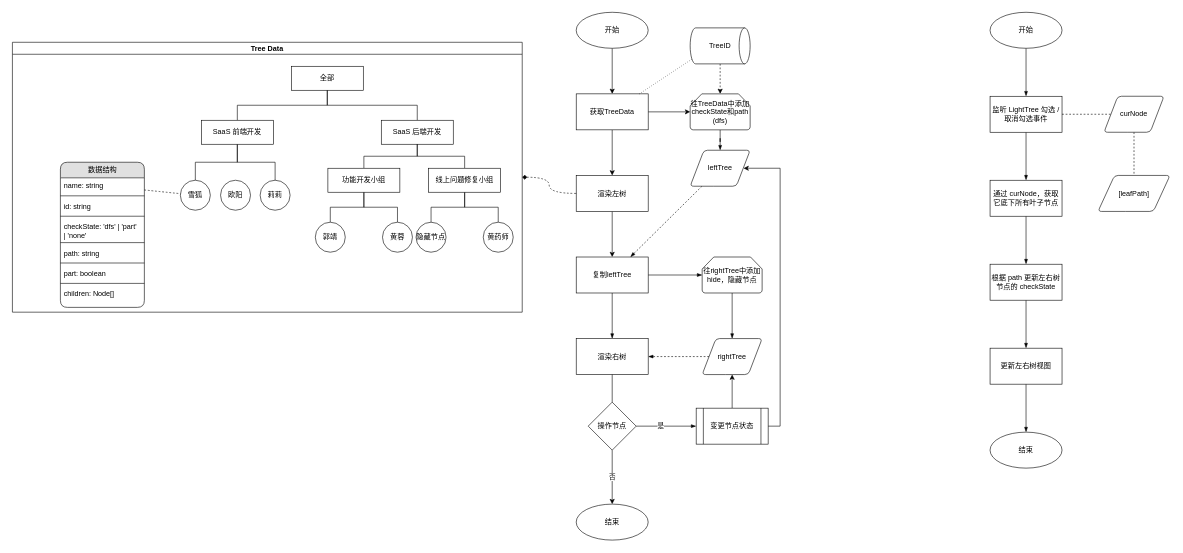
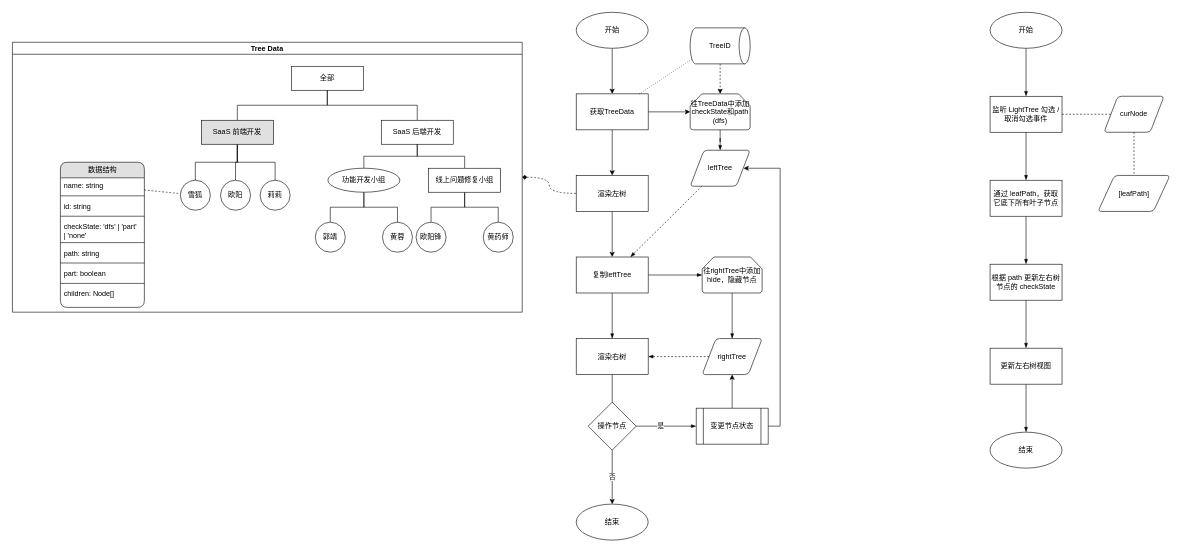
- <mxCell id="51" value="SaaS 前端开发" style="whiteSpace=wrap;html=1;treeFolding=1;treeMoving=1;newEdgeStyle={&quot;edgeStyle&quot;:&quot;elbowEdgeStyle&quot;,&quot;startArrow&quot;:&quot;none&quot;,&quot;endArrow&quot;:&quot;none&quot;};strokeWidth=1;" parent="45" vertex="1"><mxGeometry x="315" y="130" width="120" height="40" as="geometry" /></mxCell>
+ <mxCell id="51" value="SaaS 前端开发" style="whiteSpace=wrap;html=1;treeFolding=1;treeMoving=1;newEdgeStyle={&quot;edgeStyle&quot;:&quot;elbowEdgeStyle&quot;,&quot;startArrow&quot;:&quot;none&quot;,&quot;endArrow&quot;:&quot;none&quot;};strokeWidth=1;fillColor=#e0e0e0;" parent="45" vertex="1"><mxGeometry x="315" y="130" width="120" height="40" as="geometry" /></mxCell>
+ <mxCell id="49" style="edgeStyle=orthogonalEdgeStyle;rounded=0;orthogonalLoop=1;jettySize=auto;html=1;endArrow=none;endFill=0;strokeWidth=1;" parent="45" source="51" target="63" edge="1"><mxGeometry relative="1" as="geometry" /></mxCell>
- <mxCell id="57" value="功能开发小组" style="whiteSpace=wrap;html=1;treeFolding=1;treeMoving=1;newEdgeStyle={&quot;edgeStyle&quot;:&quot;elbowEdgeStyle&quot;,&quot;startArrow&quot;:&quot;none&quot;,&quot;endArrow&quot;:&quot;none&quot;};strokeWidth=1;" parent="45" vertex="1"><mxGeometry x="526" y="210" width="120" height="40" as="geometry" /></mxCell>
+ <mxCell id="57" value="功能开发小组" style="ellipse;whiteSpace=wrap;html=1;treeFolding=1;treeMoving=1;newEdgeStyle={&quot;edgeStyle&quot;:&quot;elbowEdgeStyle&quot;,&quot;startArrow&quot;:&quot;none&quot;,&quot;endArrow&quot;:&quot;none&quot;};strokeWidth=1;" parent="45" vertex="1"><mxGeometry x="526" y="210" width="120" height="40" as="geometry" /></mxCell>
- <mxCell id="36" value="通过 curNode，获取它底下所有叶子节点" style="whiteSpace=wrap;html=1;sketch=0;strokeWidth=1;" parent="1" vertex="1"><mxGeometry x="1650" y="300" width="120" height="60" as="geometry" /></mxCell>
+ <mxCell id="36" value="通过 leafPath，获取它底下所有叶子节点" style="whiteSpace=wrap;html=1;sketch=0;strokeWidth=1;" parent="1" vertex="1"><mxGeometry x="1650" y="300" width="120" height="60" as="geometry" /></mxCell>
- <mxCell id="67" value="隐藏节点" style="ellipse;whiteSpace=wrap;html=1;aspect=fixed;strokeWidth=1;" parent="45" vertex="1"><mxGeometry x="673" y="300" width="50" height="50" as="geometry" /></mxCell>
+ <mxCell id="67" value="欧阳锋" style="ellipse;whiteSpace=wrap;html=1;aspect=fixed;strokeWidth=1;" parent="45" vertex="1"><mxGeometry x="673" y="300" width="50" height="50" as="geometry" /></mxCell>
